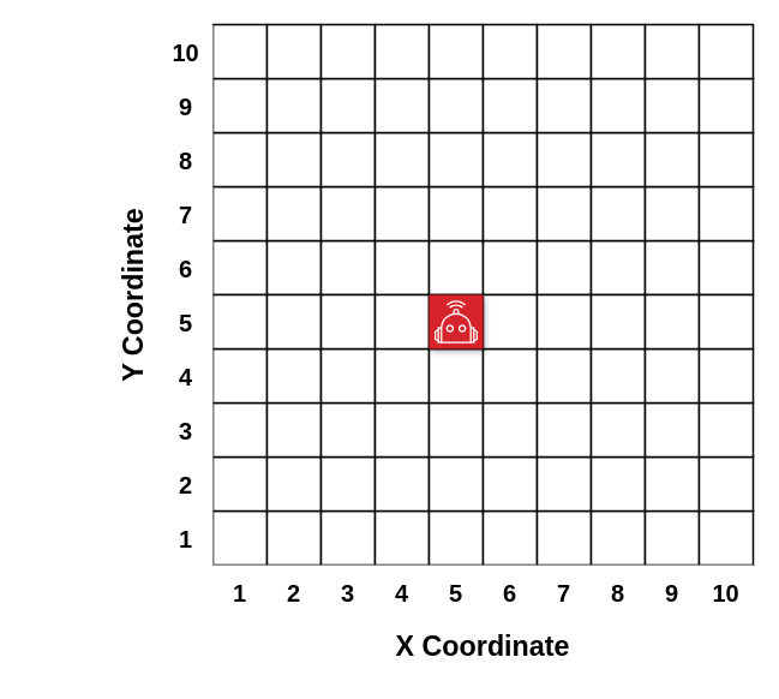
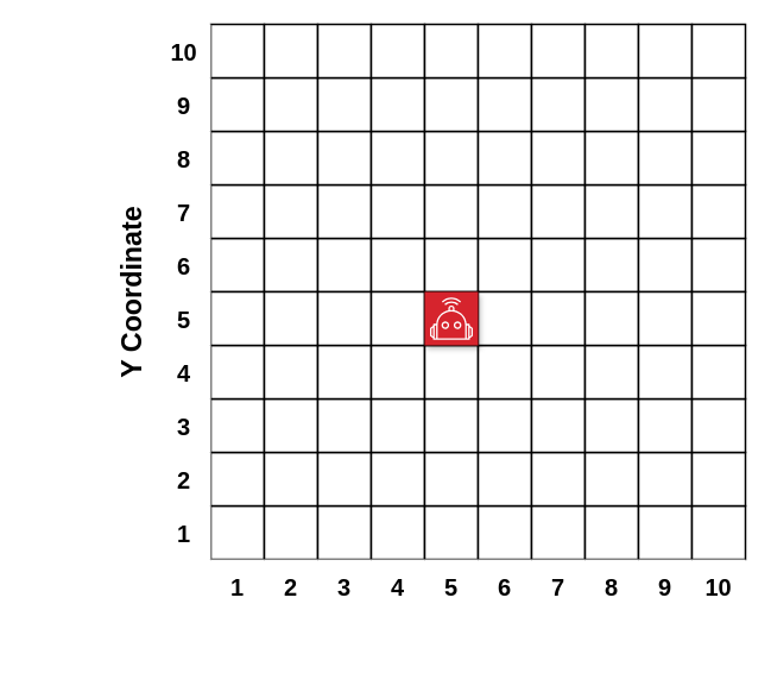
- <mxCell id="123" value="X Coordinate" style="html=1;overflow=block;blockSpacing=1;whiteSpace=wrap;fontSize=23.3;fontColor=default;fontStyle=1;spacing=3.8;strokeOpacity=0;fillOpacity=0;fillColor=#ffffff;strokeWidth=1.5;" vertex="1" parent="1"><mxGeometry x="312" y="515" width="180" height="45" as="geometry" /></mxCell>
